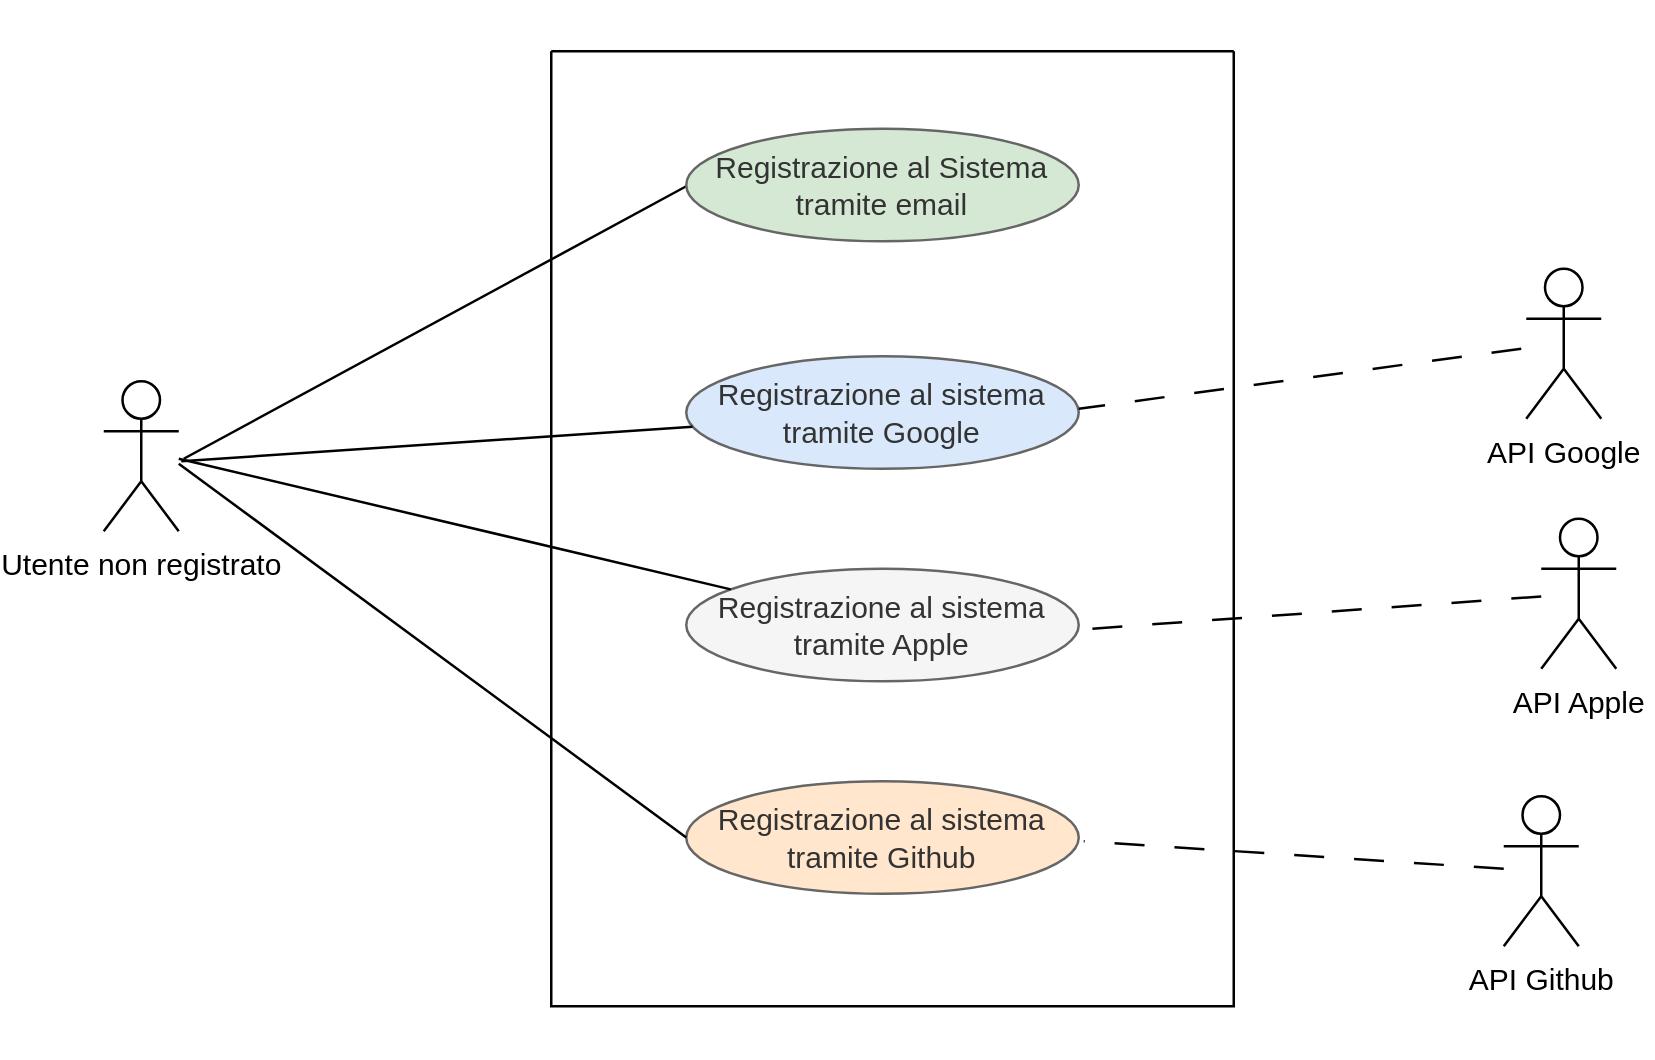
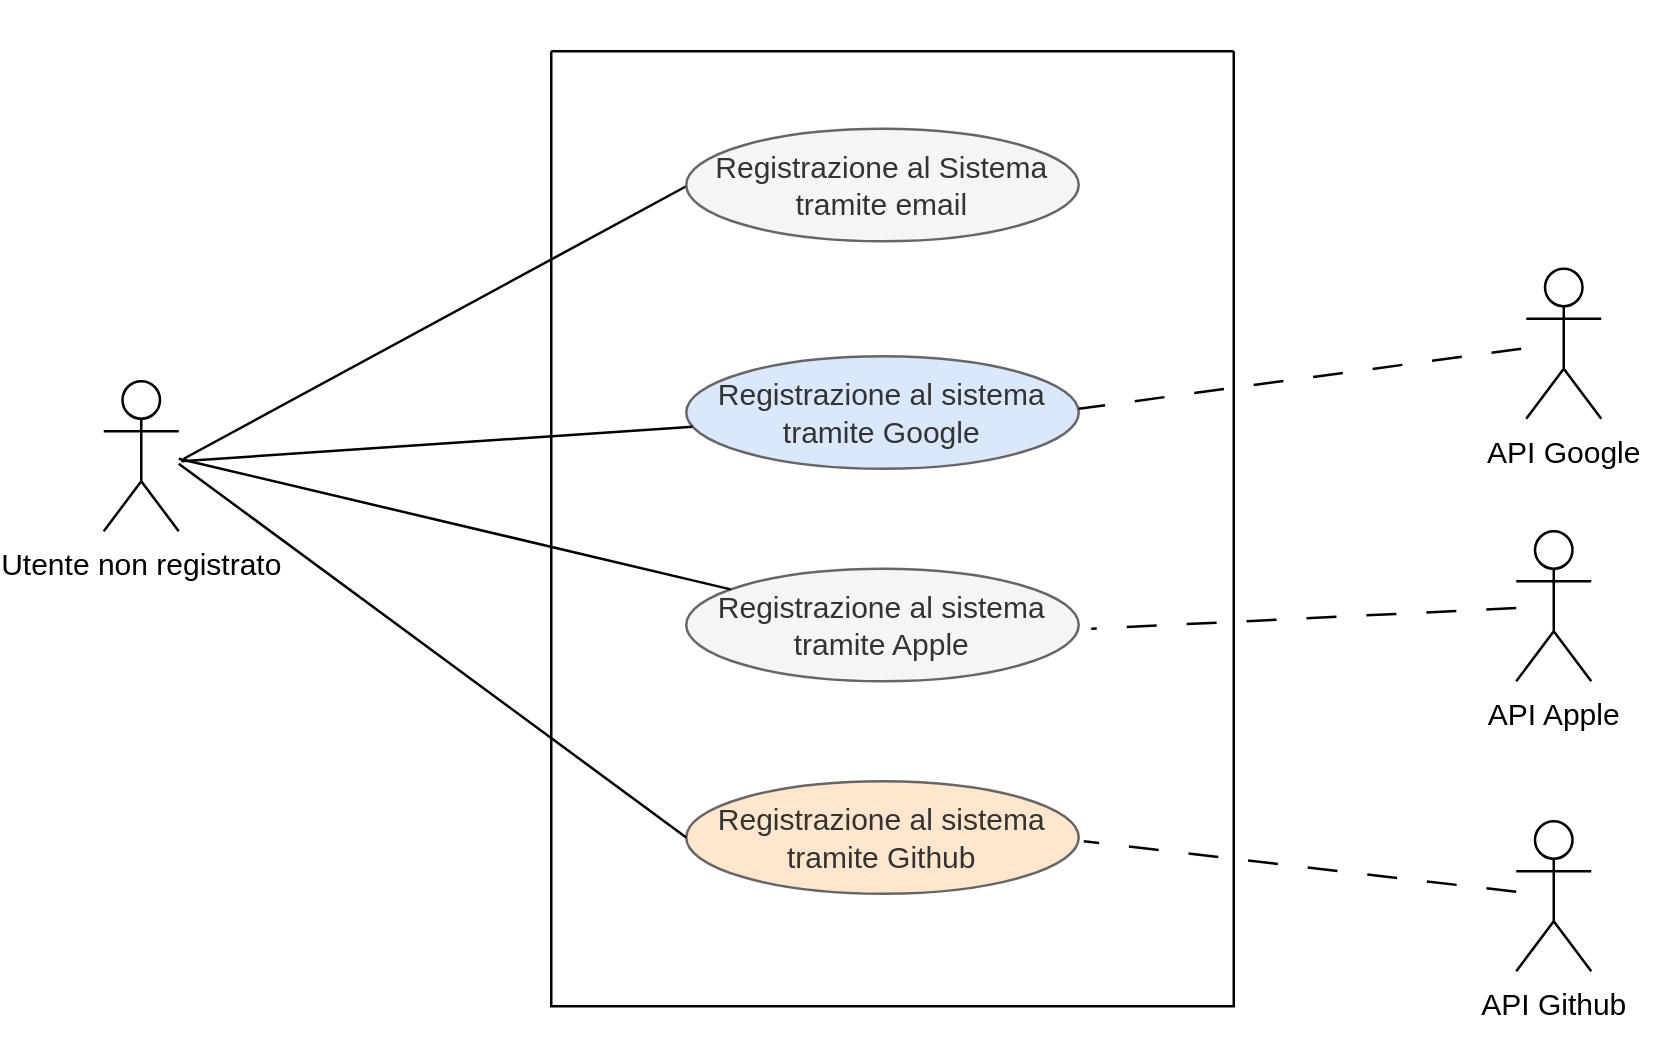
- <mxCell id="4" value="Registrazione al Sistema tramite email" style="ellipse;whiteSpace=wrap;html=1;fillColor=#d5e8d4;fontColor=#333333;strokeColor=#666666;" parent="1" vertex="1"><mxGeometry x="253" y="51" width="157" height="45" as="geometry" /></mxCell>
+ <mxCell id="4" value="Registrazione al Sistema tramite email" style="ellipse;whiteSpace=wrap;html=1;fillColor=#f5f5f5;fontColor=#333333;strokeColor=#666666;" parent="1" vertex="1"><mxGeometry x="253" y="51" width="157" height="45" as="geometry" /></mxCell>
- <mxCell id="14" value="API Apple" style="shape=umlActor;verticalLabelPosition=bottom;verticalAlign=top;html=1;outlineConnect=0;align=center;" parent="1" vertex="1"><mxGeometry x="595" y="207" width="30" height="60" as="geometry" /></mxCell>
+ <mxCell id="14" value="API Apple" style="shape=umlActor;verticalLabelPosition=bottom;verticalAlign=top;html=1;outlineConnect=0;align=center;" parent="1" vertex="1"><mxGeometry x="585" y="212" width="30" height="60" as="geometry" /></mxCell>
- <mxCell id="13" value="API Github" style="shape=umlActor;verticalLabelPosition=bottom;verticalAlign=top;html=1;outlineConnect=0;align=center;" parent="1" vertex="1"><mxGeometry x="580" y="318" width="30" height="60" as="geometry" /></mxCell>
+ <mxCell id="13" value="API Github" style="shape=umlActor;verticalLabelPosition=bottom;verticalAlign=top;html=1;outlineConnect=0;align=center;" parent="1" vertex="1"><mxGeometry x="585" y="328" width="30" height="60" as="geometry" /></mxCell>
